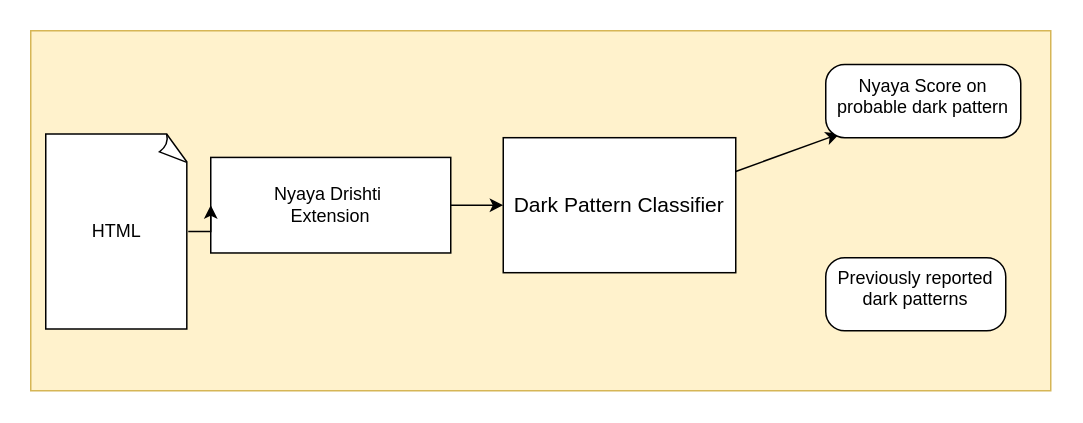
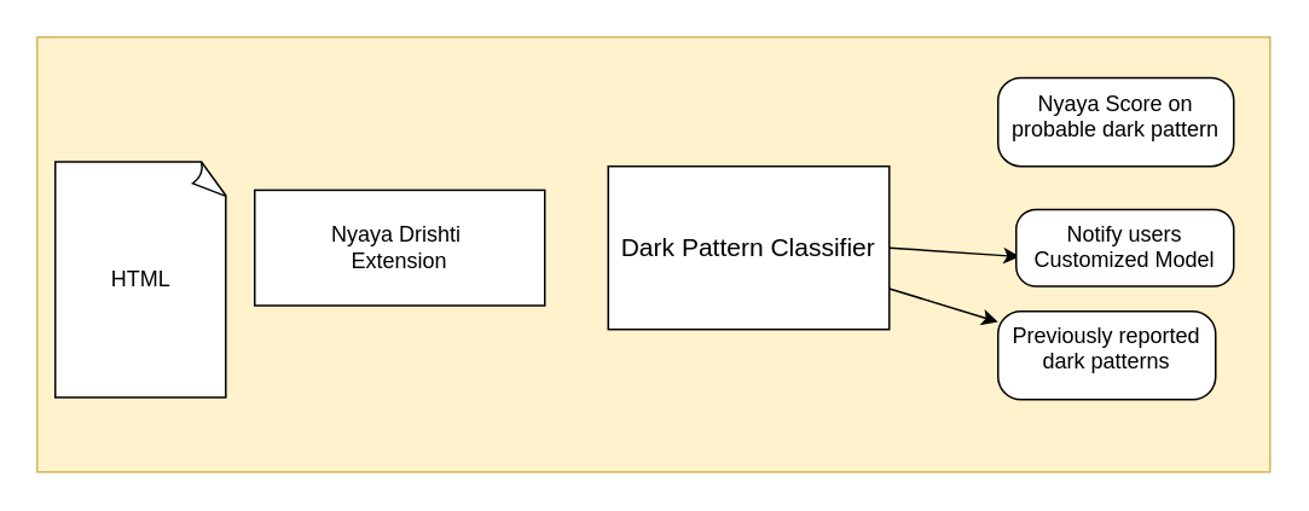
- <mxCell id="6" value="" style="rounded=0;orthogonalLoop=1;jettySize=auto;html=1;exitX=1;exitY=0.25;exitDx=0;exitDy=0;entryX=0.07;entryY=0.947;entryDx=0;entryDy=0;entryPerimeter=0;" parent="1" source="9" edge="1" target="11"><mxGeometry relative="1" as="geometry"><mxPoint x="540" y="136.3" as="sourcePoint" /><mxPoint x="560" y="67.6" as="targetPoint" /></mxGeometry></mxCell>
- <mxCell id="3" style="edgeStyle=orthogonalEdgeStyle;rounded=0;orthogonalLoop=1;jettySize=auto;html=1;exitX=1;exitY=0.5;exitDx=0;exitDy=0;entryX=0;entryY=0.5;entryDx=0;entryDy=0;" parent="1" source="4" target="9" edge="1"><mxGeometry relative="1" as="geometry" /></mxCell>
+ <mxCell id="13" value="Notify users Customized Model" style="whiteSpace=wrap;html=1;verticalAlign=top;rounded=1;glass=0;shadow=0;arcSize=26;" vertex="1" parent="1"><mxGeometry x="560" y="115.1" width="120" height="42.4" as="geometry" /></mxCell>
+ <mxCell id="12" style="rounded=0;orthogonalLoop=1;jettySize=auto;html=1;exitX=1;exitY=0.5;exitDx=0;exitDy=0;entryX=0.017;entryY=0.615;entryDx=0;entryDy=0;entryPerimeter=0;" parent="1" source="9" edge="1" target="13"><mxGeometry relative="1" as="geometry"><mxPoint x="560" y="136" as="targetPoint" /></mxGeometry></mxCell>
- <mxCell id="5" style="edgeStyle=orthogonalEdgeStyle;rounded=0;orthogonalLoop=1;jettySize=auto;html=1;entryX=0;entryY=0.5;entryDx=0;entryDy=0;exitX=1;exitY=0.5;exitDx=0;exitDy=0;exitPerimeter=0;" parent="1" source="7" target="4" edge="1"><mxGeometry relative="1" as="geometry"><mxPoint x="180" y="136.3" as="targetPoint" /><mxPoint x="104.51" y="136.4" as="sourcePoint" /></mxGeometry></mxCell>
+ <mxCell id="10" value="" style="rounded=0;orthogonalLoop=1;jettySize=auto;html=1;exitX=1;exitY=0.75;exitDx=0;exitDy=0;strokeColor=default;" parent="1" source="9" edge="1" target="14"><mxGeometry relative="1" as="geometry"><mxPoint x="500" y="166.95" as="sourcePoint" /><mxPoint x="570" y="170" as="targetPoint" /></mxGeometry></mxCell>
